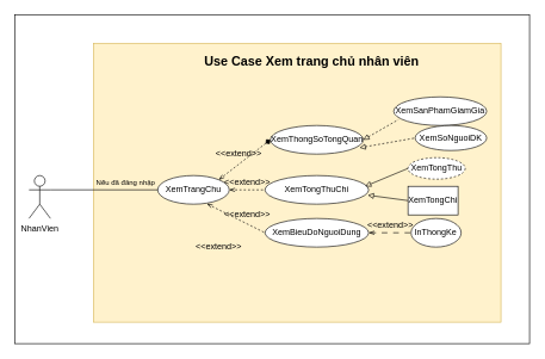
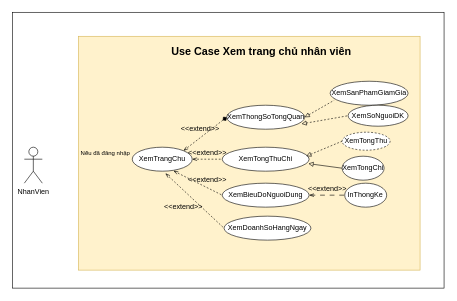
- <mxCell id="21" value="" style="endArrow=none;html=1;rounded=0;startArrow=block;startFill=0;endFill=0;exitX=0.966;exitY=0.375;exitDx=0;exitDy=0;exitPerimeter=0;entryX=0;entryY=0.5;entryDx=0;entryDy=0;" parent="1" source="7" target="20" edge="1"><mxGeometry width="50" height="50" relative="1" as="geometry"><mxPoint x="521.53" y="350" as="sourcePoint" /><mxPoint x="568.47" y="251.76" as="targetPoint" /></mxGeometry></mxCell>
+ <mxCell id="21" value="" style="endArrow=none;html=1;rounded=0;startArrow=block;startFill=0;endFill=0;exitX=0.966;exitY=0.375;exitDx=0;exitDy=0;exitPerimeter=0;entryX=0;entryY=0.5;entryDx=0;entryDy=0;dashed=1;" parent="1" source="7" target="20" edge="1"><mxGeometry width="50" height="50" relative="1" as="geometry"><mxPoint x="521.53" y="350" as="sourcePoint" /><mxPoint x="568.47" y="251.76" as="targetPoint" /></mxGeometry></mxCell>
- <mxCell id="9" value="" style="endArrow=none;html=1;rounded=0;exitX=1;exitY=0.333;exitDx=0;exitDy=0;exitPerimeter=0;entryX=0;entryY=0.5;entryDx=0;entryDy=0;" parent="1" source="4" target="5" edge="1"><mxGeometry width="50" height="50" relative="1" as="geometry"><mxPoint x="230" y="200" as="sourcePoint" /><mxPoint x="280" y="150" as="targetPoint" /></mxGeometry></mxCell>
- <mxCell id="22" value="XemTongChi" style="whiteSpace=wrap;html=1;rounded=0;" parent="1" vertex="1"><mxGeometry x="570" y="260" width="70" height="40" as="geometry" /></mxCell>
+ <mxCell id="22" value="XemTongChi" style="ellipse;whiteSpace=wrap;html=1;" parent="1" vertex="1"><mxGeometry x="570" y="260" width="70" height="40" as="geometry" /></mxCell>
+ <mxCell id="14" value="" style="endArrow=none;dashed=1;html=1;rounded=0;entryX=0;entryY=0.5;entryDx=0;entryDy=0;exitX=0.553;exitY=1.089;exitDx=0;exitDy=0;exitPerimeter=0;startArrow=openThin;startFill=0;" parent="1" source="5" target="12" edge="1"><mxGeometry width="50" height="50" relative="1" as="geometry"><mxPoint x="260" y="420" as="sourcePoint" /><mxPoint x="310" y="370" as="targetPoint" /></mxGeometry></mxCell>
+ <mxCell id="12" value="XemDoanhSoHangNgay" style="ellipse;whiteSpace=wrap;html=1;" parent="1" vertex="1"><mxGeometry x="373" y="360" width="145" height="40" as="geometry" /></mxCell>
